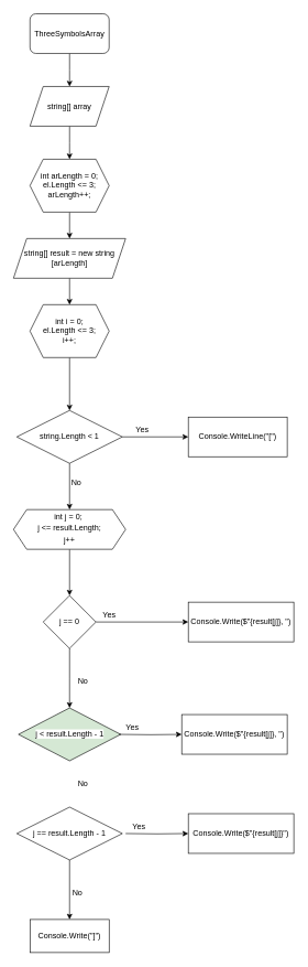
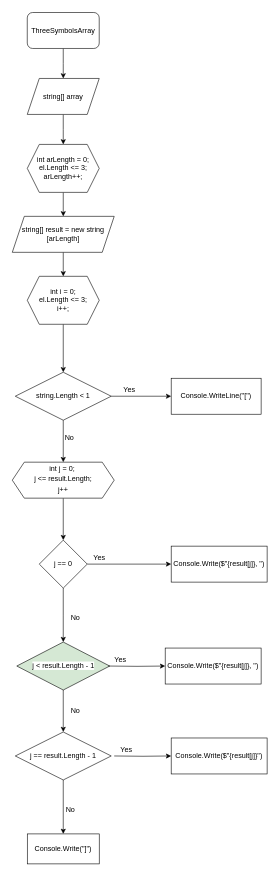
+ <mxCell id="26" style="edgeStyle=orthogonalEdgeStyle;rounded=0;orthogonalLoop=1;jettySize=auto;html=1;entryX=0.5;entryY=0;entryDx=0;entryDy=0;fontFamily=Helvetica;fontSize=12;fontColor=#000000;" edge="1" parent="1" source="27" target="33"><mxGeometry relative="1" as="geometry" /></mxCell>
